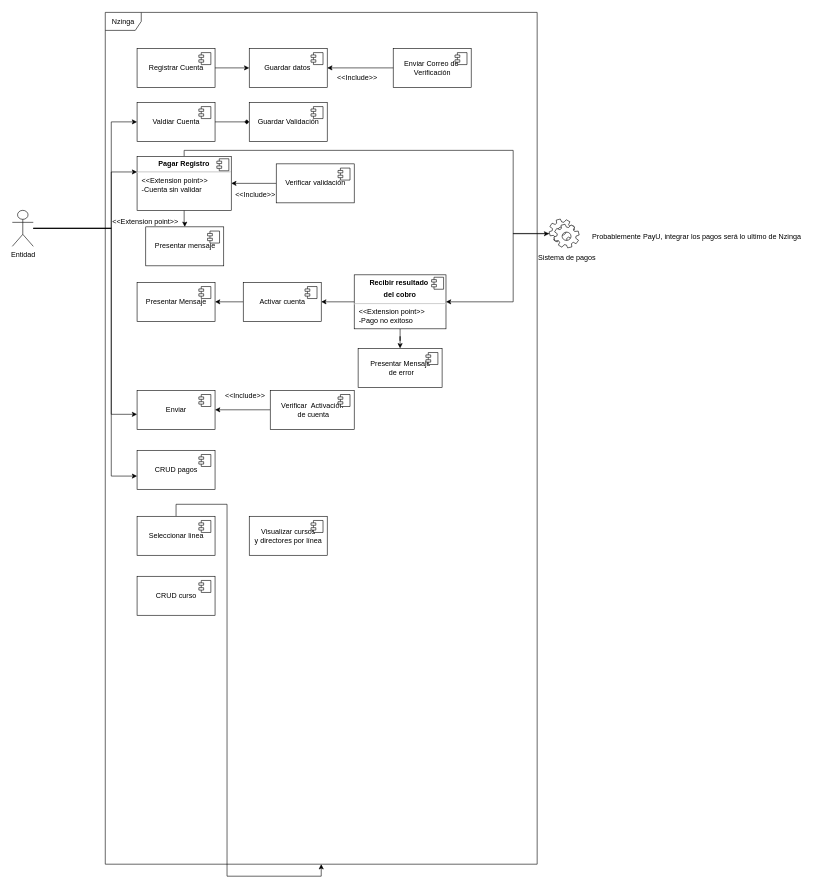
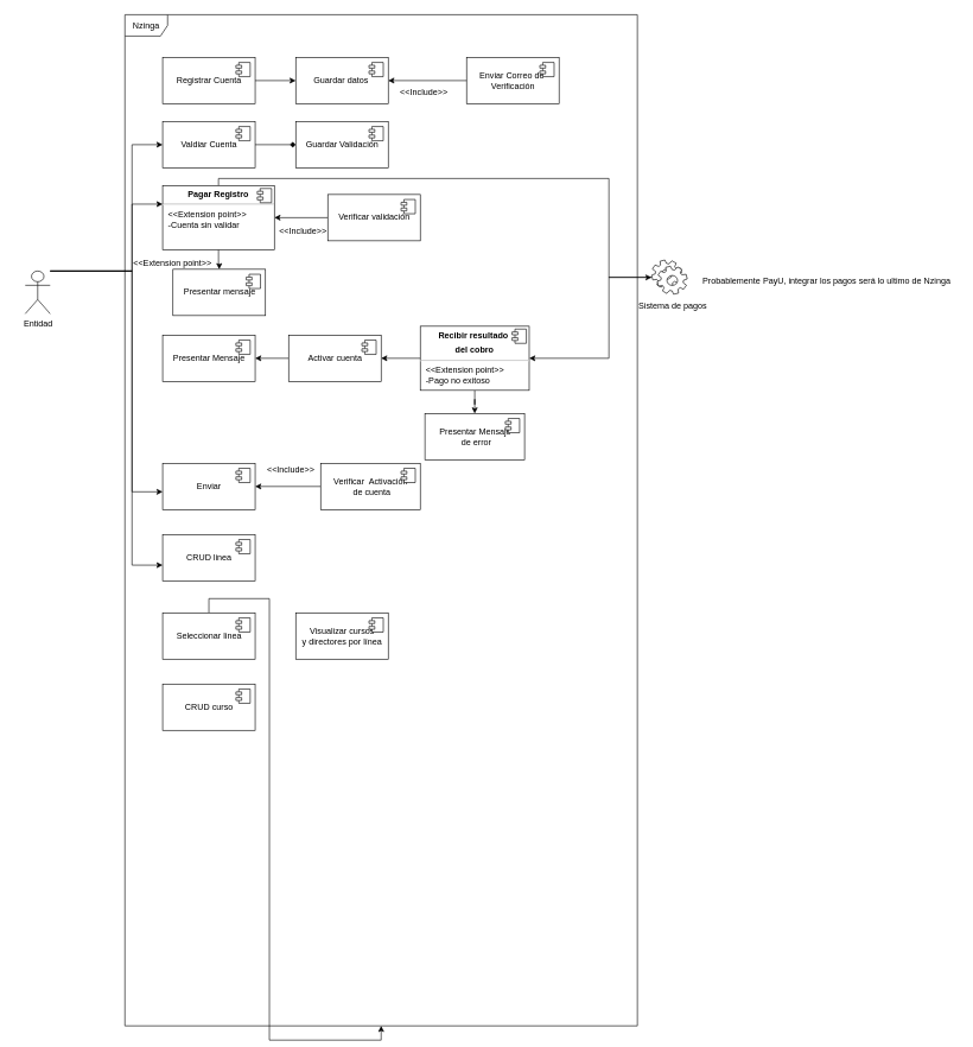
- <mxCell id="6" value="Entidad" style="shape=umlActor;verticalLabelPosition=bottom;labelBackgroundColor=#ffffff;verticalAlign=top;html=1;" parent="1" vertex="1"><mxGeometry x="20" y="350" width="35" height="60" as="geometry" /></mxCell>
+ <mxCell id="6" value="Entidad" style="shape=umlActor;verticalLabelPosition=bottom;labelBackgroundColor=#ffffff;verticalAlign=top;html=1;" parent="1" vertex="1"><mxGeometry x="35" y="380" width="35" height="60" as="geometry" /></mxCell>
- <mxCell id="13" value="CRUD pagos" style="html=1;" parent="1" vertex="1"><mxGeometry x="228" y="750" width="130" height="65" as="geometry" /></mxCell>
+ <mxCell id="13" value="CRUD linea" style="html=1;" parent="1" vertex="1"><mxGeometry x="228" y="750" width="130" height="65" as="geometry" /></mxCell>
